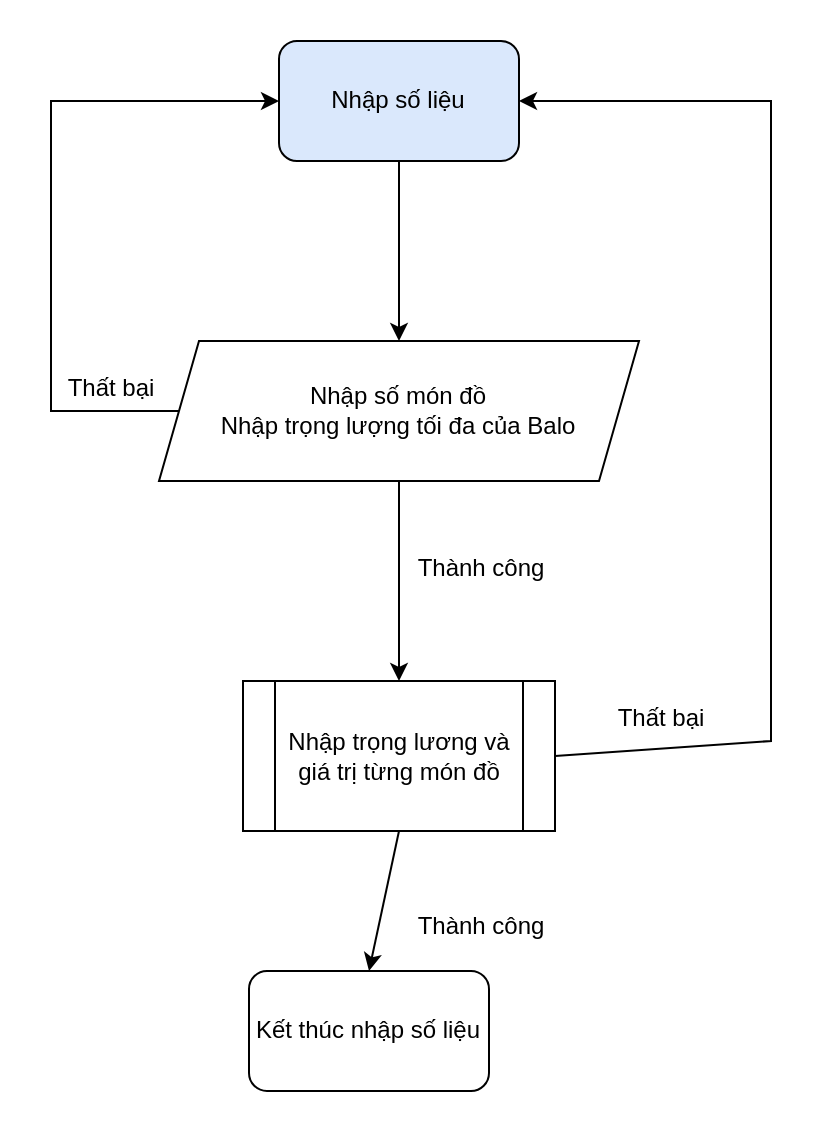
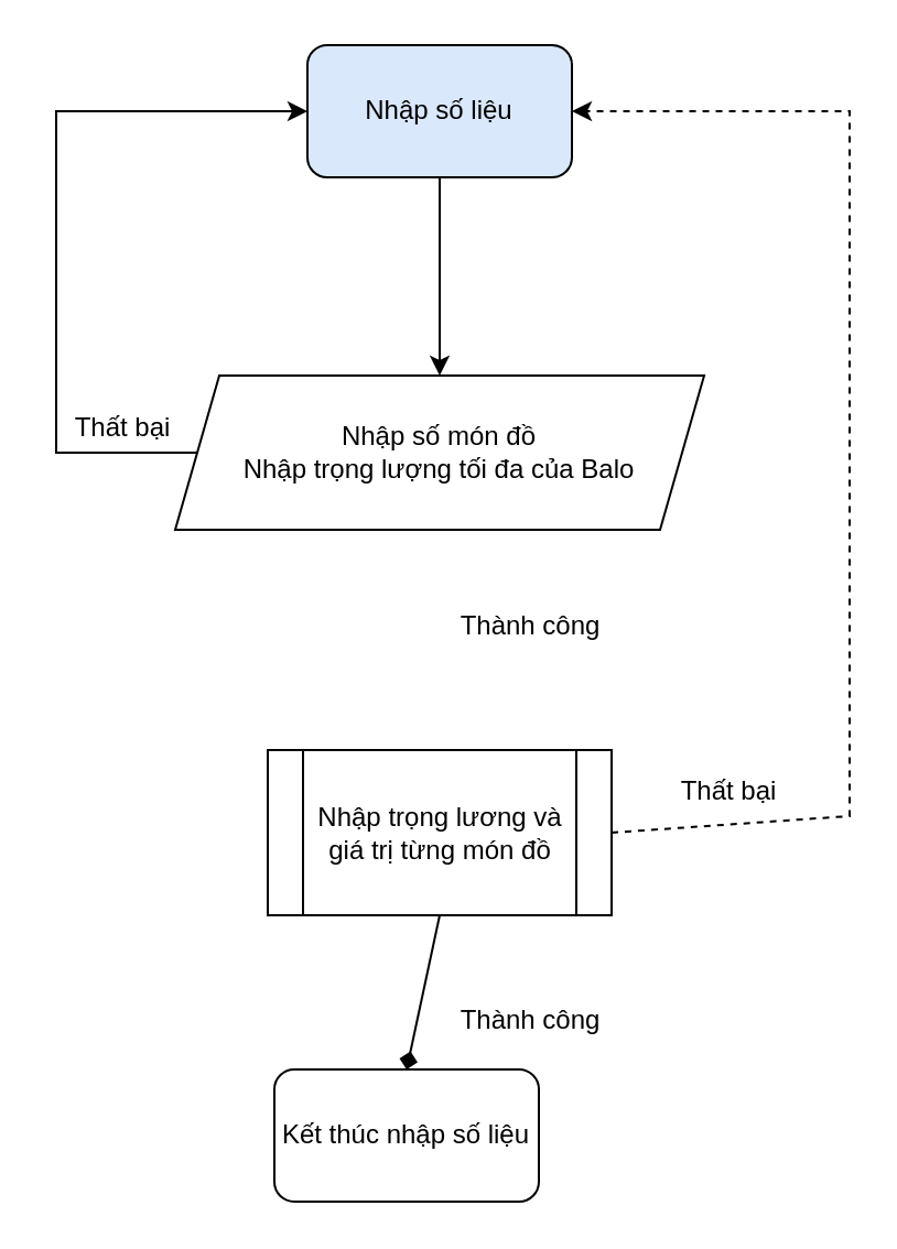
- <mxCell id="13" value="" style="endArrow=classic;html=1;rounded=0;exitX=1;exitY=0.5;exitDx=0;exitDy=0;entryX=1;entryY=0.5;entryDx=0;entryDy=0;" parent="1" source="4" target="2" edge="1"><mxGeometry width="50" height="50" relative="1" as="geometry"><mxPoint x="175" y="340" as="sourcePoint" /><mxPoint x="225" y="290" as="targetPoint" /><Array as="points"><mxPoint x="385" y="370" /><mxPoint x="385" y="50" /></Array></mxGeometry></mxCell>
+ <mxCell id="13" value="" style="endArrow=classic;html=1;rounded=0;exitX=1;exitY=0.5;exitDx=0;exitDy=0;entryX=1;entryY=0.5;entryDx=0;entryDy=0;dashed=1;" parent="1" source="4" target="2" edge="1"><mxGeometry width="50" height="50" relative="1" as="geometry"><mxPoint x="175" y="340" as="sourcePoint" /><mxPoint x="225" y="290" as="targetPoint" /><Array as="points"><mxPoint x="385" y="370" /><mxPoint x="385" y="50" /></Array></mxGeometry></mxCell>
- <mxCell id="7" value="" style="endArrow=classic;html=1;rounded=0;entryX=0.5;entryY=0;entryDx=0;entryDy=0;exitX=0.5;exitY=1;exitDx=0;exitDy=0;" parent="1" source="3" target="4" edge="1"><mxGeometry width="50" height="50" relative="1" as="geometry"><mxPoint x="175" y="360" as="sourcePoint" /><mxPoint x="225" y="310" as="targetPoint" /></mxGeometry></mxCell>
- <mxCell id="8" value="" style="endArrow=classic;html=1;rounded=0;exitX=0.5;exitY=1;exitDx=0;exitDy=0;entryX=0.5;entryY=0;entryDx=0;entryDy=0;" parent="1" source="4" target="5" edge="1"><mxGeometry width="50" height="50" relative="1" as="geometry"><mxPoint x="175" y="360" as="sourcePoint" /><mxPoint x="225" y="310" as="targetPoint" /></mxGeometry></mxCell>
+ <mxCell id="8" value="" style="endArrow=diamond;html=1;rounded=0;exitX=0.5;exitY=1;exitDx=0;exitDy=0;entryX=0.5;entryY=0;entryDx=0;entryDy=0;" parent="1" source="4" target="5" edge="1"><mxGeometry width="50" height="50" relative="1" as="geometry"><mxPoint x="175" y="360" as="sourcePoint" /><mxPoint x="225" y="310" as="targetPoint" /></mxGeometry></mxCell>
